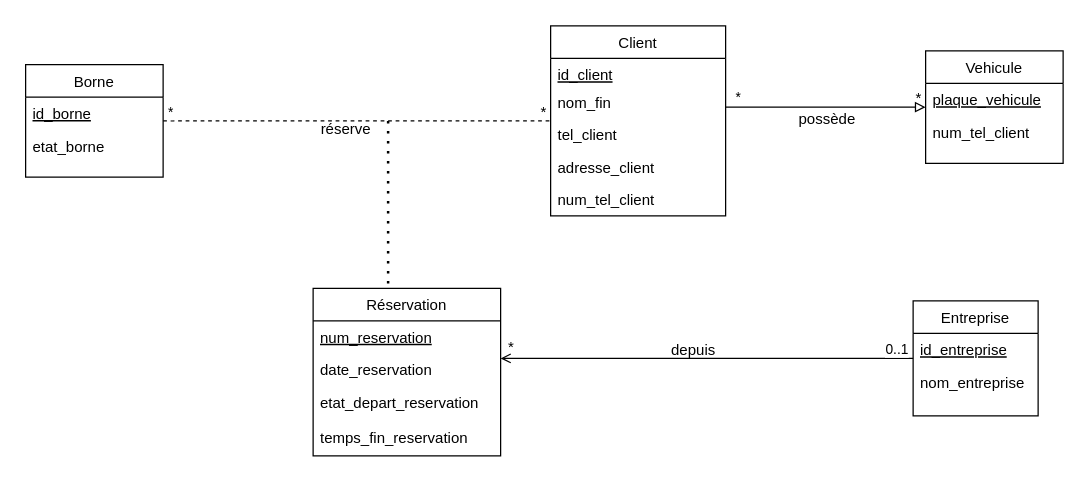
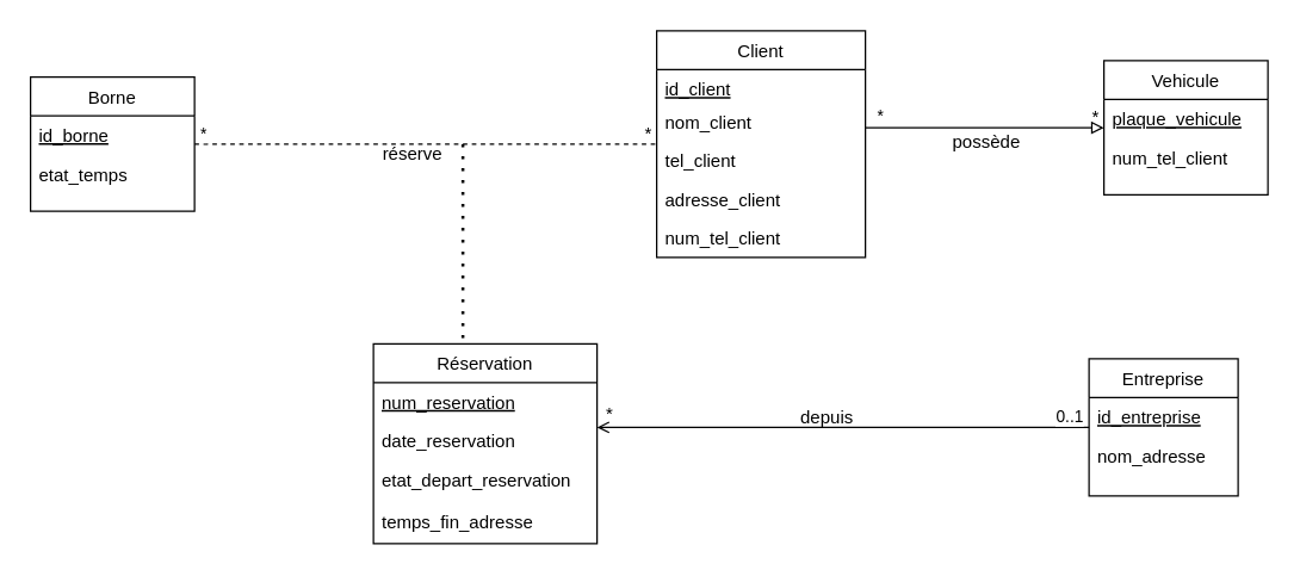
- <mxCell id="8" value="nom_fin" style="text;align=left;verticalAlign=top;spacingLeft=4;spacingRight=4;overflow=hidden;rotatable=0;points=[[0,0.5],[1,0.5]];portConstraint=eastwest;rounded=0;shadow=0;html=0;" parent="6" vertex="1"><mxGeometry y="48" width="140" height="26" as="geometry" /></mxCell>
+ <mxCell id="8" value="nom_client" style="text;align=left;verticalAlign=top;spacingLeft=4;spacingRight=4;overflow=hidden;rotatable=0;points=[[0,0.5],[1,0.5]];portConstraint=eastwest;rounded=0;shadow=0;html=0;" parent="6" vertex="1"><mxGeometry y="48" width="140" height="26" as="geometry" /></mxCell>
- <mxCell id="20" value="etat_borne" style="text;align=left;verticalAlign=top;spacingLeft=4;spacingRight=4;overflow=hidden;rotatable=0;points=[[0,0.5],[1,0.5]];portConstraint=eastwest;rounded=0;shadow=0;html=0;" parent="18" vertex="1"><mxGeometry y="52" width="110" height="26" as="geometry" /></mxCell>
+ <mxCell id="20" value="etat_temps" style="text;align=left;verticalAlign=top;spacingLeft=4;spacingRight=4;overflow=hidden;rotatable=0;points=[[0,0.5],[1,0.5]];portConstraint=eastwest;rounded=0;shadow=0;html=0;" parent="18" vertex="1"><mxGeometry y="52" width="110" height="26" as="geometry" /></mxCell>
- <mxCell id="17" value="nom_entreprise" style="text;align=left;verticalAlign=top;spacingLeft=4;spacingRight=4;overflow=hidden;rotatable=0;points=[[0,0.5],[1,0.5]];portConstraint=eastwest;rounded=0;shadow=0;html=0;" parent="15" vertex="1"><mxGeometry y="52" width="100" height="26" as="geometry" /></mxCell>
+ <mxCell id="17" value="nom_adresse" style="text;align=left;verticalAlign=top;spacingLeft=4;spacingRight=4;overflow=hidden;rotatable=0;points=[[0,0.5],[1,0.5]];portConstraint=eastwest;rounded=0;shadow=0;html=0;" parent="15" vertex="1"><mxGeometry y="52" width="100" height="26" as="geometry" /></mxCell>
- <mxCell id="30" value="temps_fin_reservation" style="text;align=left;verticalAlign=top;spacingLeft=4;spacingRight=4;overflow=hidden;rotatable=0;points=[[0,0.5],[1,0.5]];portConstraint=eastwest;rounded=0;shadow=0;html=0;" parent="26" vertex="1"><mxGeometry y="106" width="150" height="28" as="geometry" /></mxCell>
+ <mxCell id="30" value="temps_fin_adresse" style="text;align=left;verticalAlign=top;spacingLeft=4;spacingRight=4;overflow=hidden;rotatable=0;points=[[0,0.5],[1,0.5]];portConstraint=eastwest;rounded=0;shadow=0;html=0;" parent="26" vertex="1"><mxGeometry y="106" width="150" height="28" as="geometry" /></mxCell>
